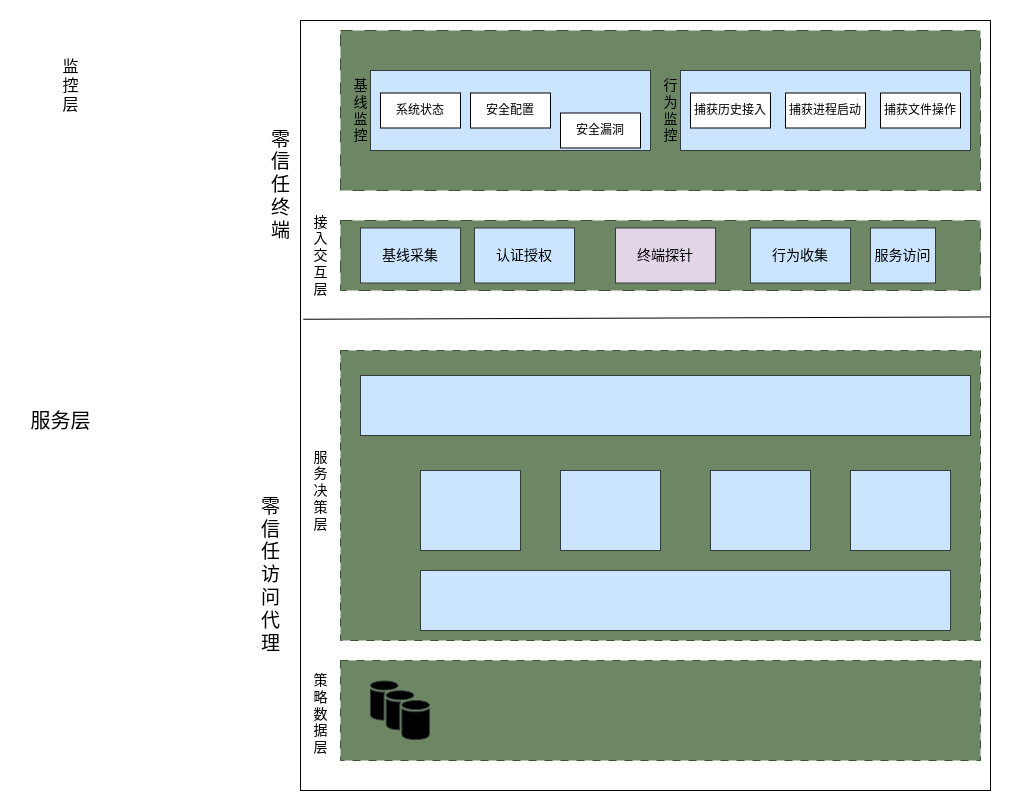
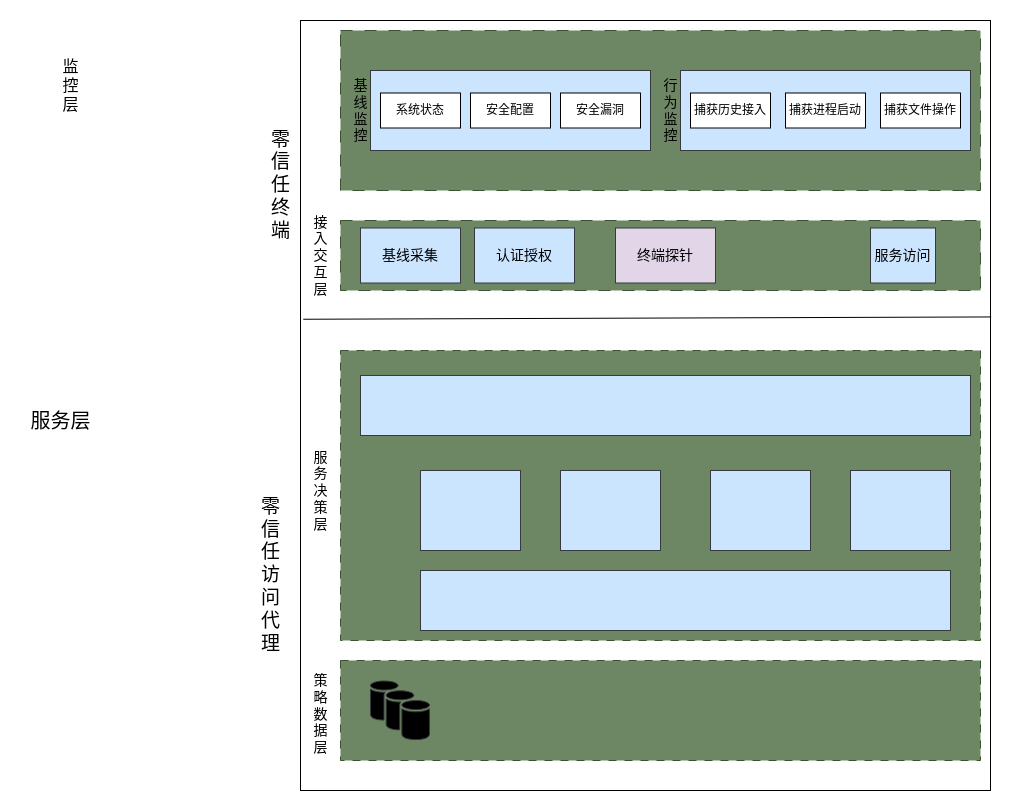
- <mxCell id="25" value="安全漏洞" style="rounded=0;whiteSpace=wrap;html=1;" vertex="1" parent="1"><mxGeometry x="560" y="112.5" width="80" height="35" as="geometry" /></mxCell>
+ <mxCell id="25" value="安全漏洞" style="rounded=0;whiteSpace=wrap;html=1;" vertex="1" parent="1"><mxGeometry x="560" y="92.5" width="80" height="35" as="geometry" /></mxCell>
- <mxCell id="34" value="行为收集" style="rounded=0;whiteSpace=wrap;html=1;fillColor=#cce5ff;strokeColor=#36393d;fontSize=14;" vertex="1" parent="1"><mxGeometry x="750" y="227.5" width="100" height="55" as="geometry" /></mxCell>
